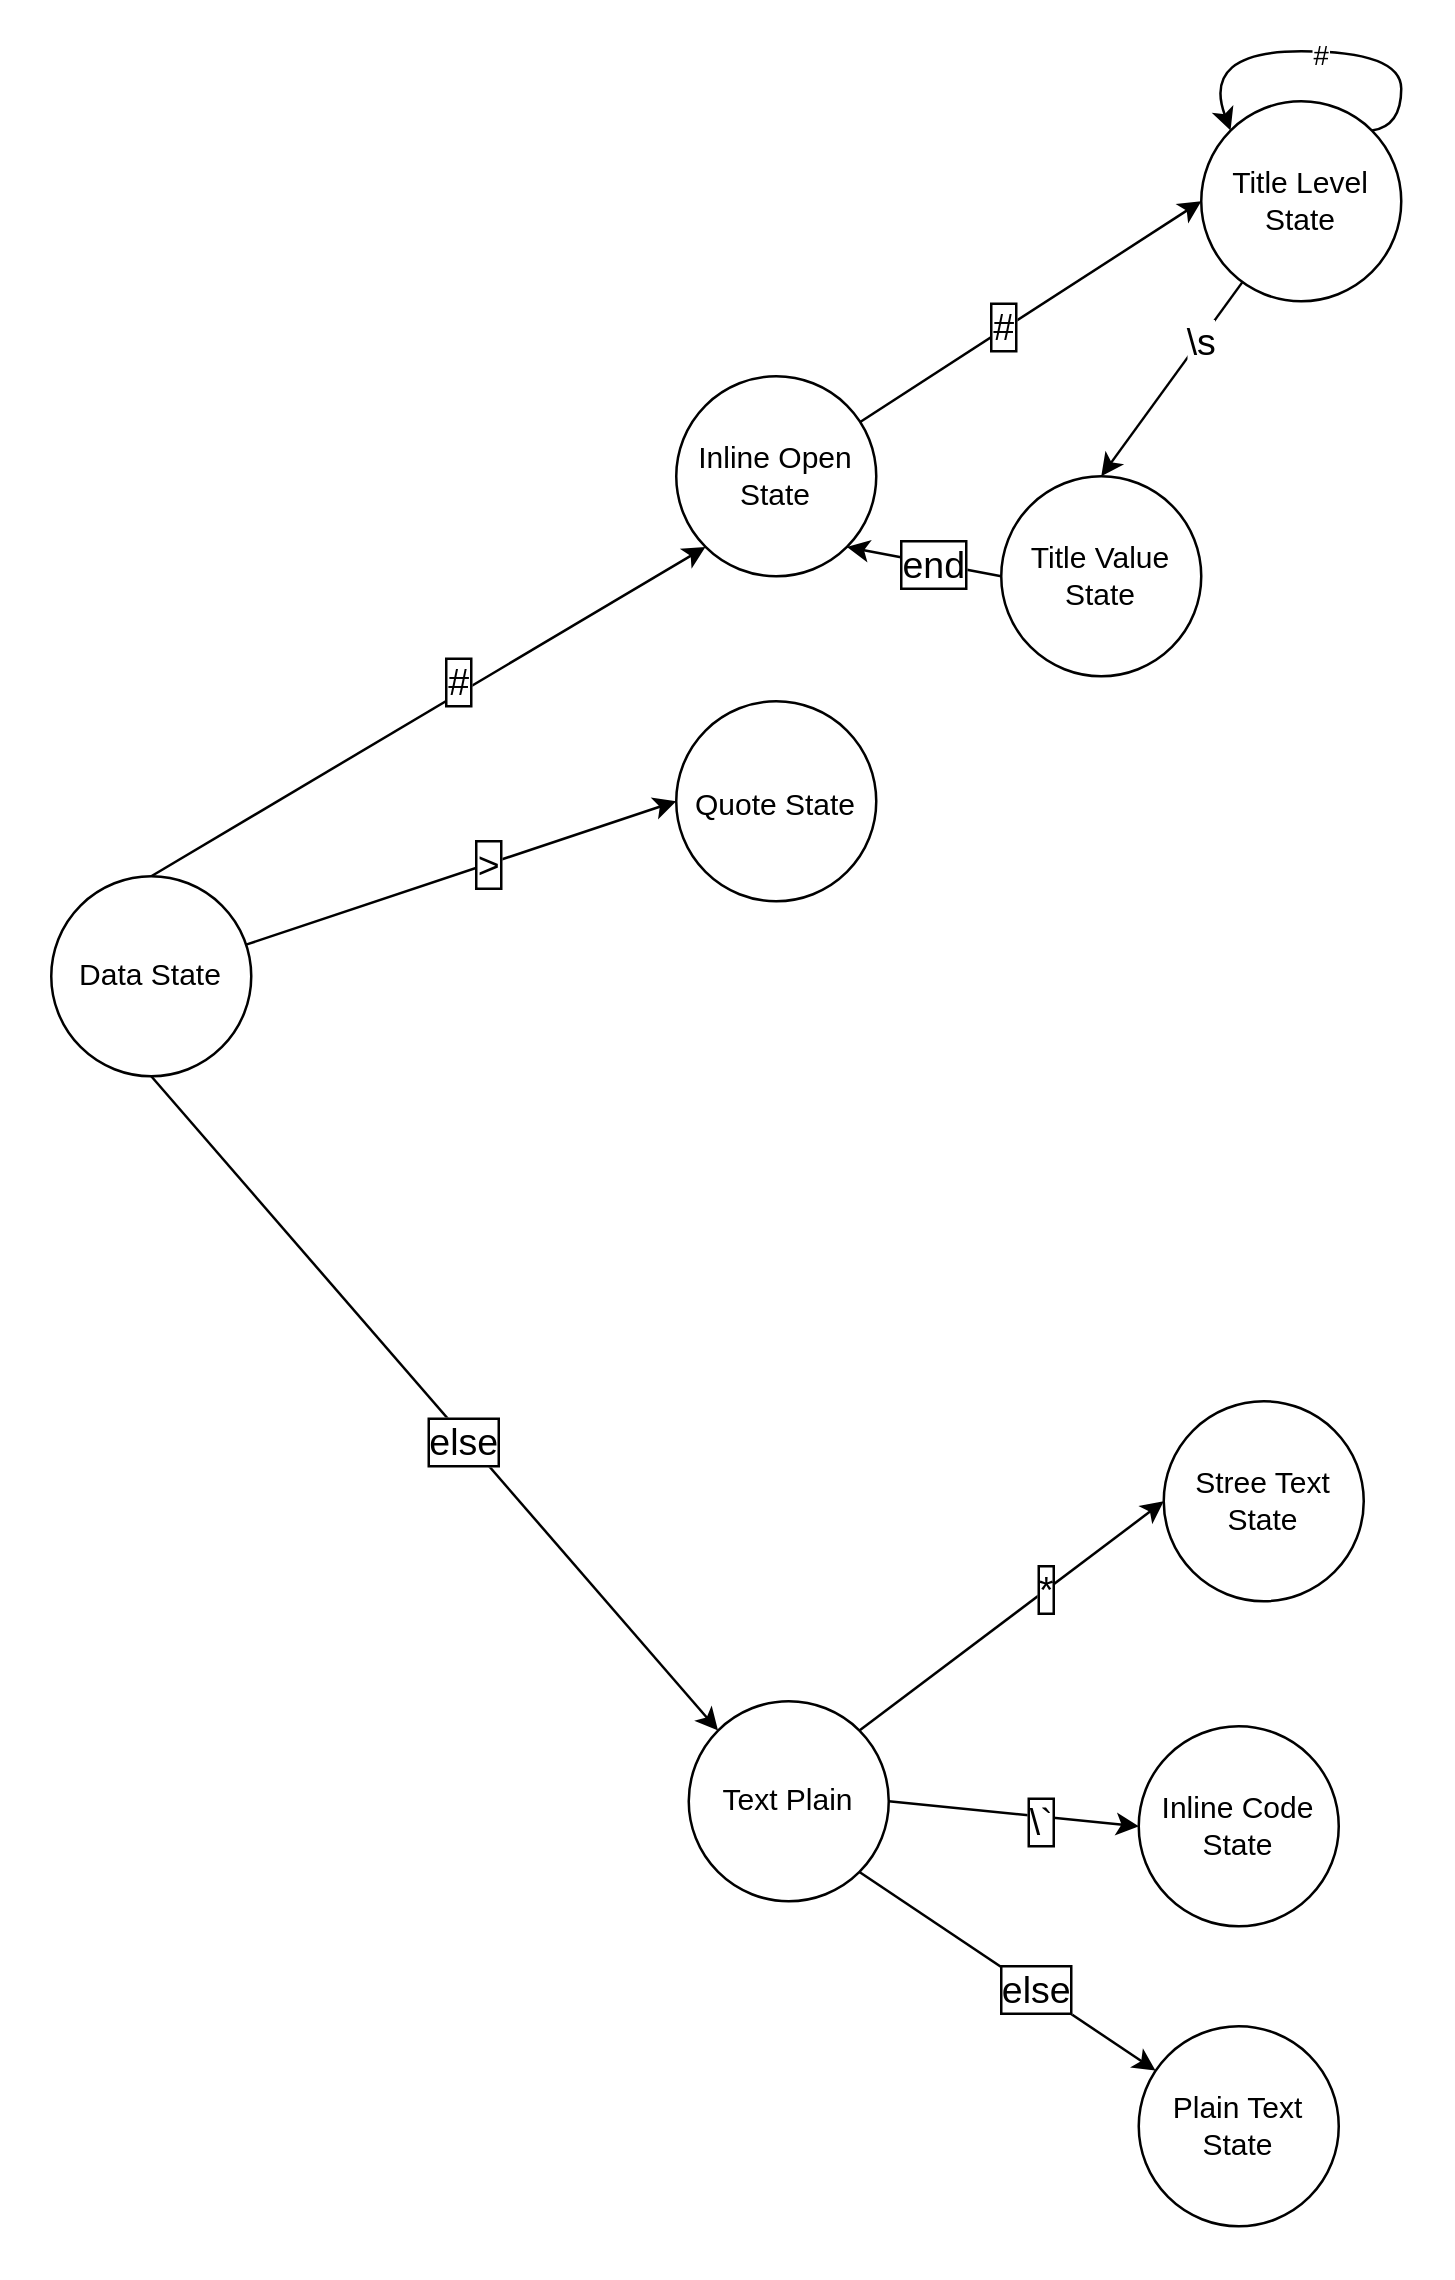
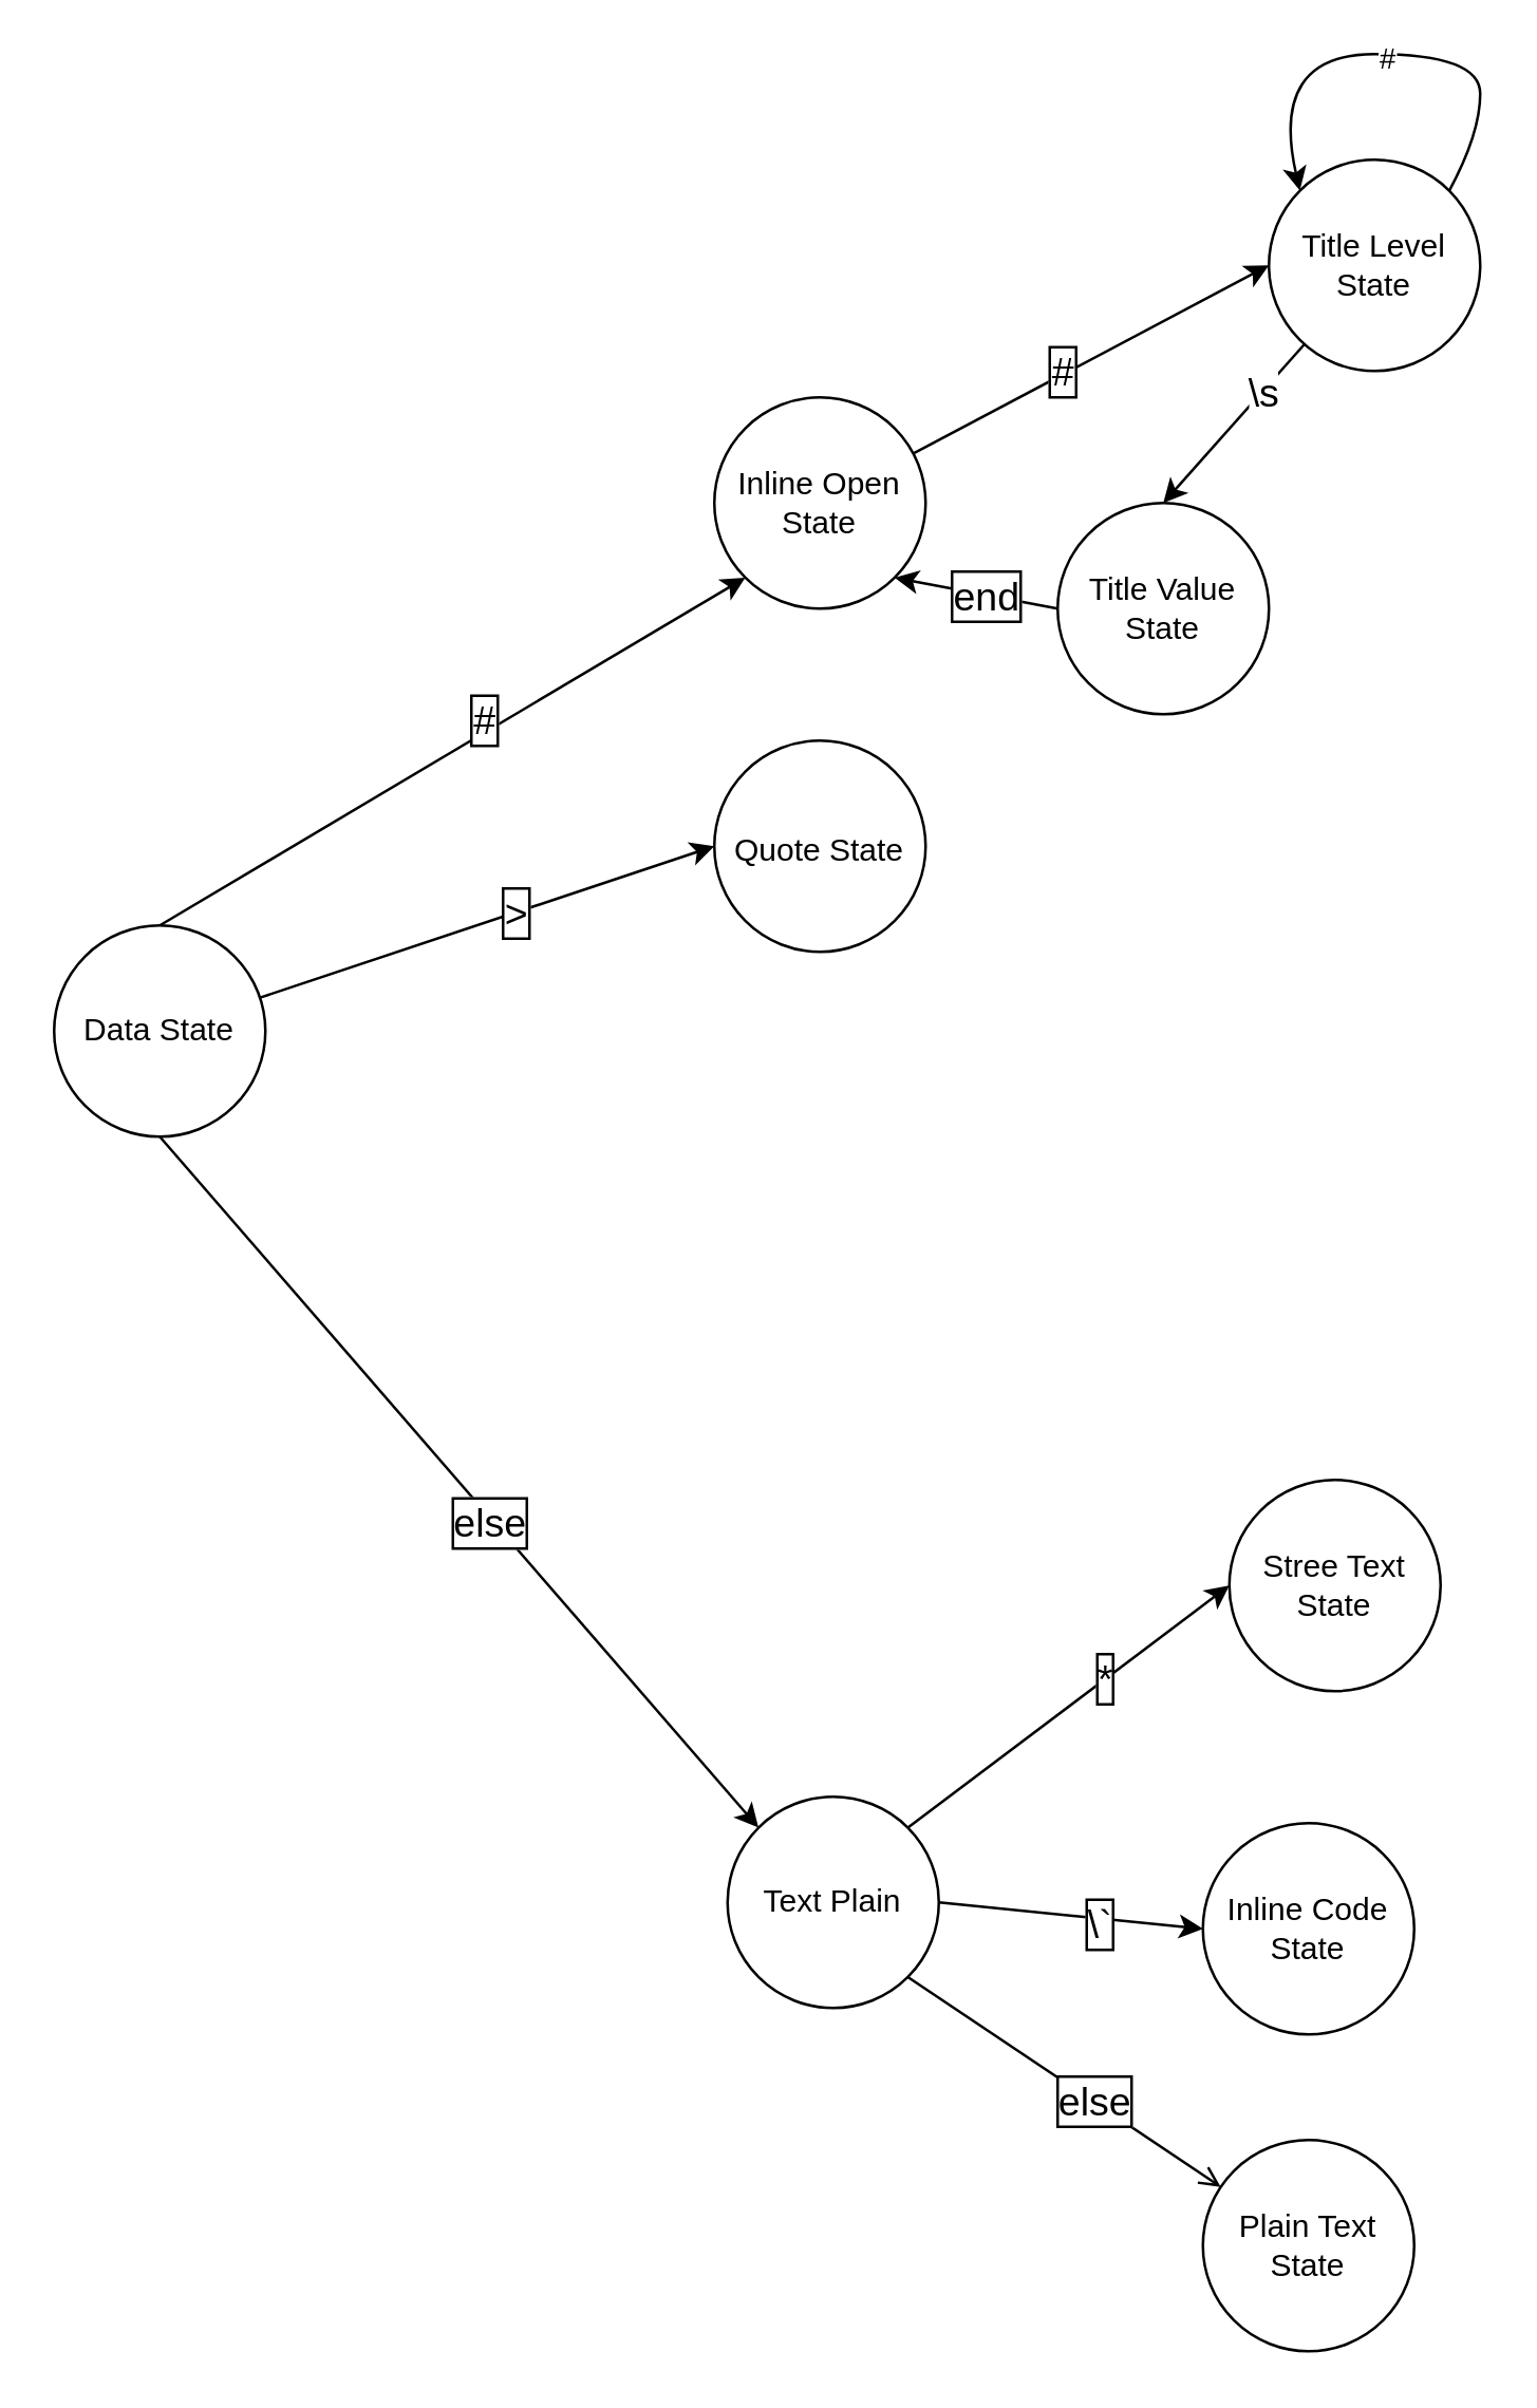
- <mxCell id="6" value="Title Level State" style="ellipse;whiteSpace=wrap;html=1;aspect=fixed;" vertex="1" parent="1"><mxGeometry x="480" y="40" width="80" height="80" as="geometry" /></mxCell>
+ <mxCell id="6" value="Title Level State" style="ellipse;whiteSpace=wrap;html=1;aspect=fixed;" vertex="1" parent="1"><mxGeometry x="480" y="60" width="80" height="80" as="geometry" /></mxCell>
- <mxCell id="26" value="" style="endArrow=classic;html=1;rounded=0;exitX=1;exitY=1;exitDx=0;exitDy=0;" edge="1" parent="1" source="14" target="21"><mxGeometry width="50" height="50" relative="1" as="geometry"><mxPoint x="360" y="830" as="sourcePoint" /><mxPoint x="410" y="780" as="targetPoint" /></mxGeometry></mxCell>
+ <mxCell id="26" value="" style="endArrow=open;html=1;rounded=0;exitX=1;exitY=1;exitDx=0;exitDy=0;" edge="1" parent="1" source="14" target="21"><mxGeometry width="50" height="50" relative="1" as="geometry"><mxPoint x="360" y="830" as="sourcePoint" /><mxPoint x="410" y="780" as="targetPoint" /></mxGeometry></mxCell>
